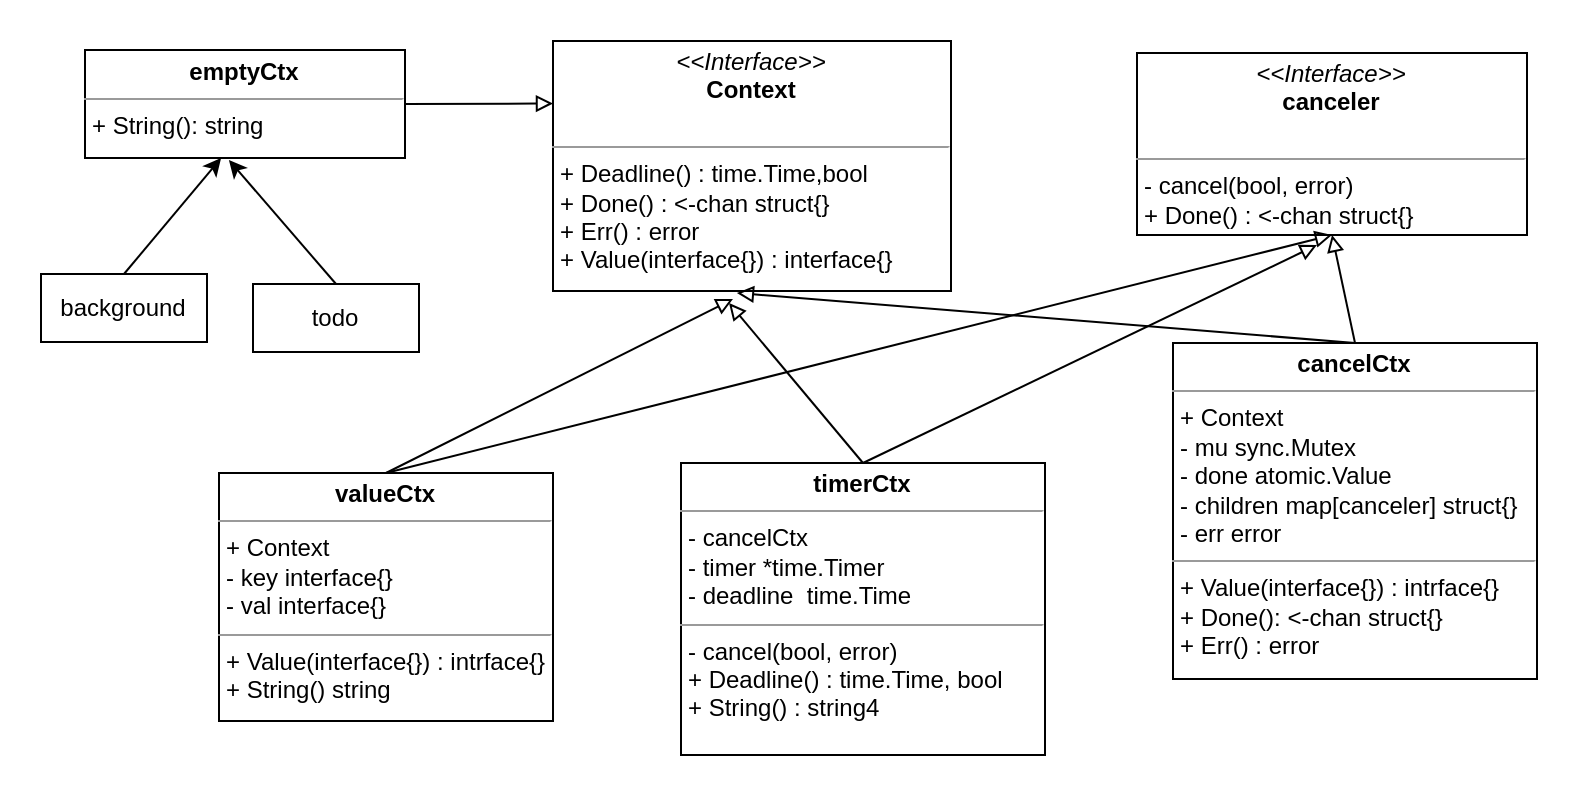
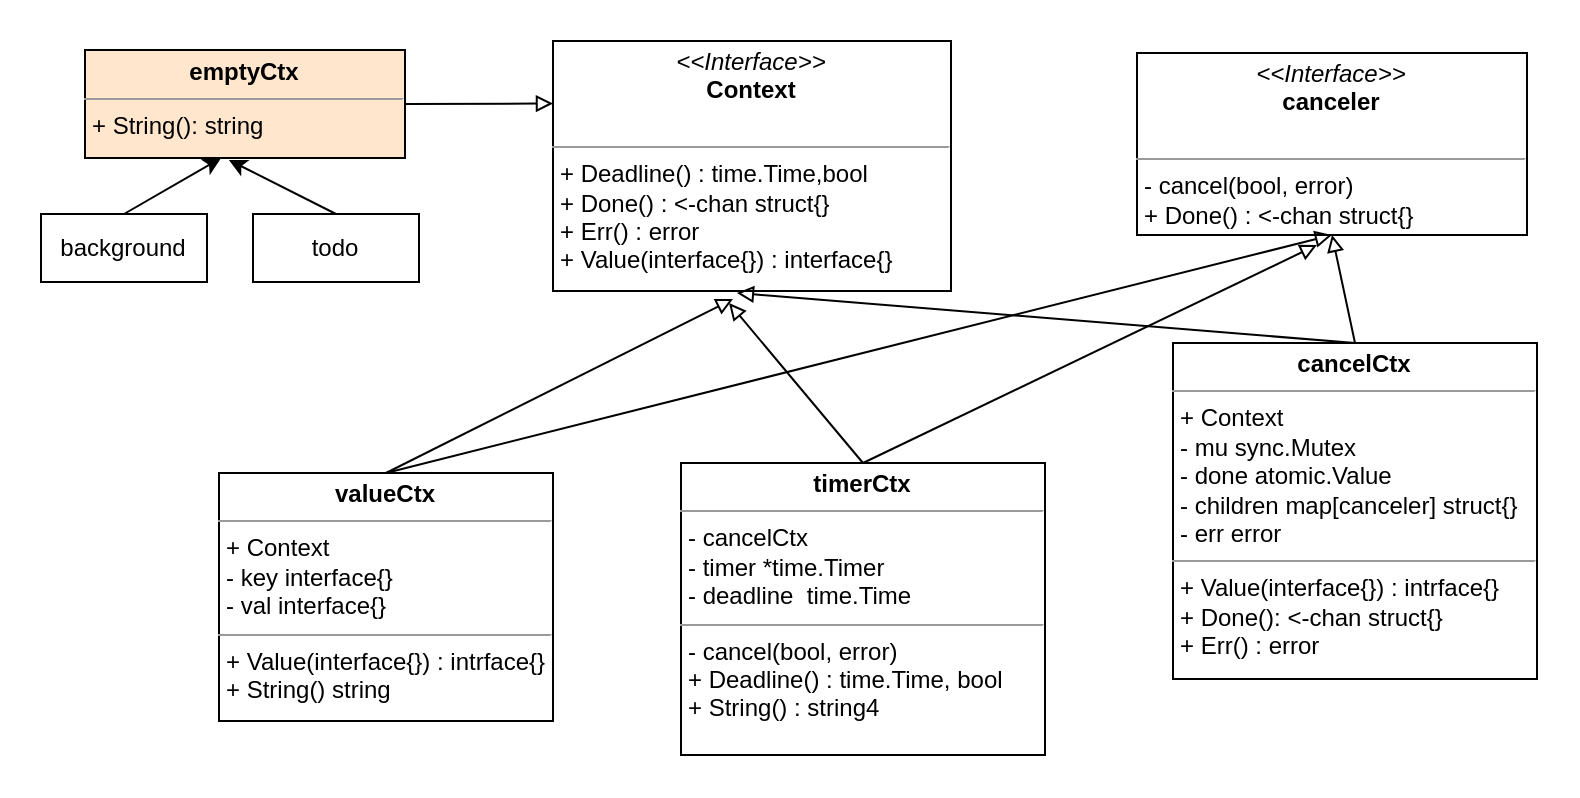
- <mxCell id="8" value="&lt;p style=&quot;margin: 0px ; margin-top: 4px ; text-align: center&quot;&gt;&lt;span style=&quot;font-weight: 700&quot;&gt;emptyCtx&lt;/span&gt;&lt;/p&gt;&lt;hr size=&quot;1&quot;&gt;&lt;p style=&quot;margin: 0px ; margin-left: 4px&quot;&gt;+ String(): string&lt;br&gt;&lt;/p&gt;" style="verticalAlign=top;align=left;overflow=fill;fontSize=12;fontFamily=Helvetica;html=1;" parent="1" vertex="1"><mxGeometry x="42" y="24.5" width="160" height="54" as="geometry" /></mxCell>
+ <mxCell id="8" value="&lt;p style=&quot;margin: 0px ; margin-top: 4px ; text-align: center&quot;&gt;&lt;span style=&quot;font-weight: 700&quot;&gt;emptyCtx&lt;/span&gt;&lt;/p&gt;&lt;hr size=&quot;1&quot;&gt;&lt;p style=&quot;margin: 0px ; margin-left: 4px&quot;&gt;+ String(): string&lt;br&gt;&lt;/p&gt;" style="verticalAlign=top;align=left;overflow=fill;fontSize=12;fontFamily=Helvetica;html=1;fillColor=#ffe6cc;" parent="1" vertex="1"><mxGeometry x="42" y="24.5" width="160" height="54" as="geometry" /></mxCell>
- <mxCell id="2" value="background" style="rounded=0;whiteSpace=wrap;html=1;" parent="1" vertex="1"><mxGeometry x="20" y="136.5" width="83" height="34" as="geometry" /></mxCell>
+ <mxCell id="2" value="background" style="rounded=0;whiteSpace=wrap;html=1;" parent="1" vertex="1"><mxGeometry x="20" y="106.5" width="83" height="34" as="geometry" /></mxCell>
- <mxCell id="3" value="todo" style="rounded=0;whiteSpace=wrap;html=1;" parent="1" vertex="1"><mxGeometry x="126" y="141.5" width="83" height="34" as="geometry" /></mxCell>
+ <mxCell id="3" value="todo" style="rounded=0;whiteSpace=wrap;html=1;" parent="1" vertex="1"><mxGeometry x="126" y="106.5" width="83" height="34" as="geometry" /></mxCell>
